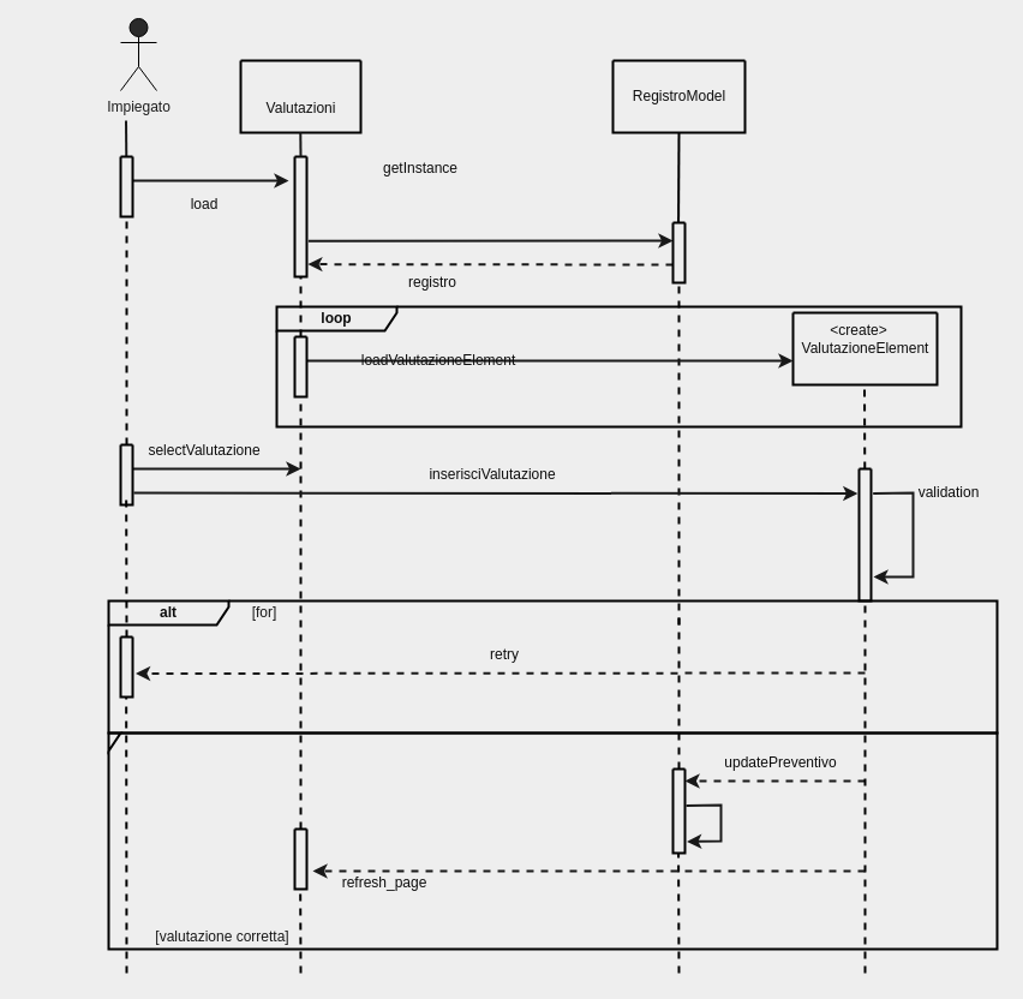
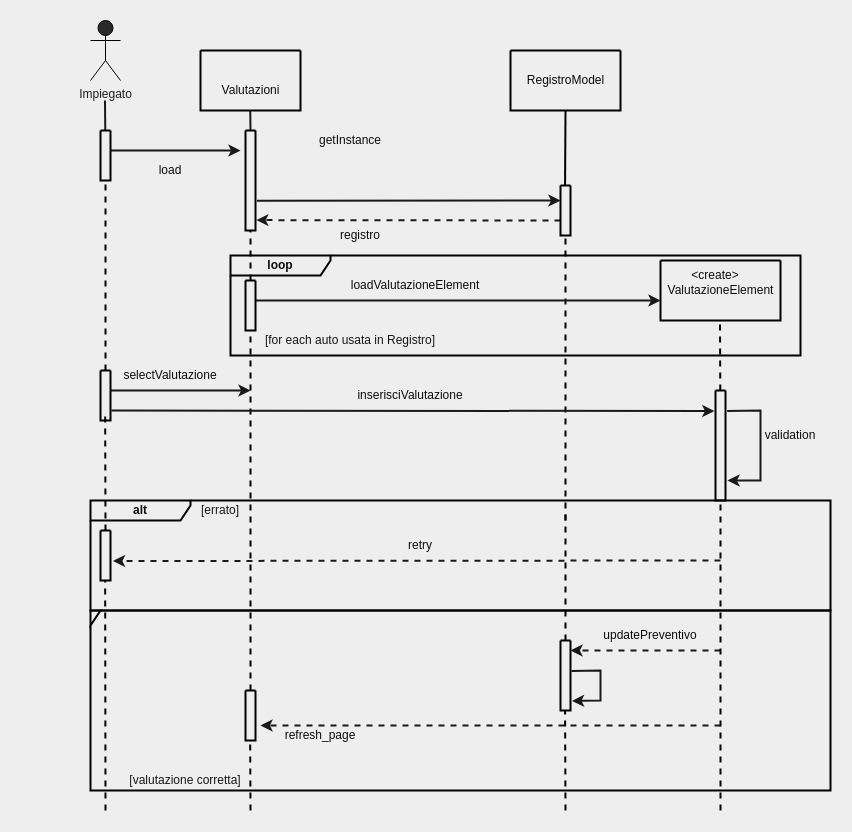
- <mxCell id="2" value="Impiegato" style="shape=umlActor;verticalLabelPosition=bottom;verticalAlign=top;html=1;outlineConnect=0;fillColor=#2A2A2A;strokeColor=#000000;fontColor=#1C1C1C;" parent="1" vertex="1"><mxGeometry x="100" y="15" width="30" height="60" as="geometry" /></mxCell>
+ <mxCell id="2" value="Impiegato" style="shape=umlActor;verticalLabelPosition=bottom;verticalAlign=top;html=1;outlineConnect=0;fillColor=#2A2A2A;strokeColor=#000000;fontColor=#1C1C1C;" parent="1" vertex="1"><mxGeometry x="90" y="20" width="30" height="60" as="geometry" /></mxCell>
- <mxCell id="25" value="loadValutazioneElement" style="text;html=1;strokeColor=none;fillColor=none;align=center;verticalAlign=middle;whiteSpace=wrap;rounded=0;labelBackgroundColor=none;strokeWidth=2;fontColor=#0D0D0D;" parent="1" vertex="1"><mxGeometry x="300" y="285" width="130" height="30" as="geometry" /></mxCell>
+ <mxCell id="25" value="loadValutazioneElement" style="text;html=1;strokeColor=none;fillColor=none;align=center;verticalAlign=middle;whiteSpace=wrap;rounded=0;labelBackgroundColor=none;strokeWidth=2;fontColor=#0D0D0D;" parent="1" vertex="1"><mxGeometry x="350" y="270" width="130" height="30" as="geometry" /></mxCell>
+ <mxCell id="26" value="&lt;font color=&quot;#171717&quot;&gt;[for each auto usata in Registro]&lt;/font&gt;" style="text;html=1;strokeColor=none;fillColor=none;align=center;verticalAlign=middle;whiteSpace=wrap;rounded=0;" parent="1" vertex="1"><mxGeometry x="230" y="330" width="240" height="20" as="geometry" /></mxCell>
- <mxCell id="46" value="validation" style="text;html=1;strokeColor=none;fillColor=none;align=center;verticalAlign=middle;whiteSpace=wrap;rounded=0;labelBackgroundColor=none;strokeWidth=2;fontColor=#0D0D0D;" vertex="1" parent="1"><mxGeometry x="760" y="395" width="60" height="30" as="geometry" /></mxCell>
+ <mxCell id="46" value="validation" style="text;html=1;strokeColor=none;fillColor=none;align=center;verticalAlign=middle;whiteSpace=wrap;rounded=0;labelBackgroundColor=none;strokeWidth=2;fontColor=#0D0D0D;" vertex="1" parent="1"><mxGeometry x="760" y="420" width="60" height="30" as="geometry" /></mxCell>
- <mxCell id="31" value="&lt;font color=&quot;#171717&quot;&gt;[for]&lt;/font&gt;" style="text;html=1;strokeColor=none;fillColor=none;align=center;verticalAlign=middle;whiteSpace=wrap;rounded=0;" parent="1" vertex="1"><mxGeometry x="100" y="500" width="240" height="20" as="geometry" /></mxCell>
+ <mxCell id="31" value="&lt;font color=&quot;#171717&quot;&gt;[errato]&lt;/font&gt;" style="text;html=1;strokeColor=none;fillColor=none;align=center;verticalAlign=middle;whiteSpace=wrap;rounded=0;" parent="1" vertex="1"><mxGeometry x="100" y="500" width="240" height="20" as="geometry" /></mxCell>
